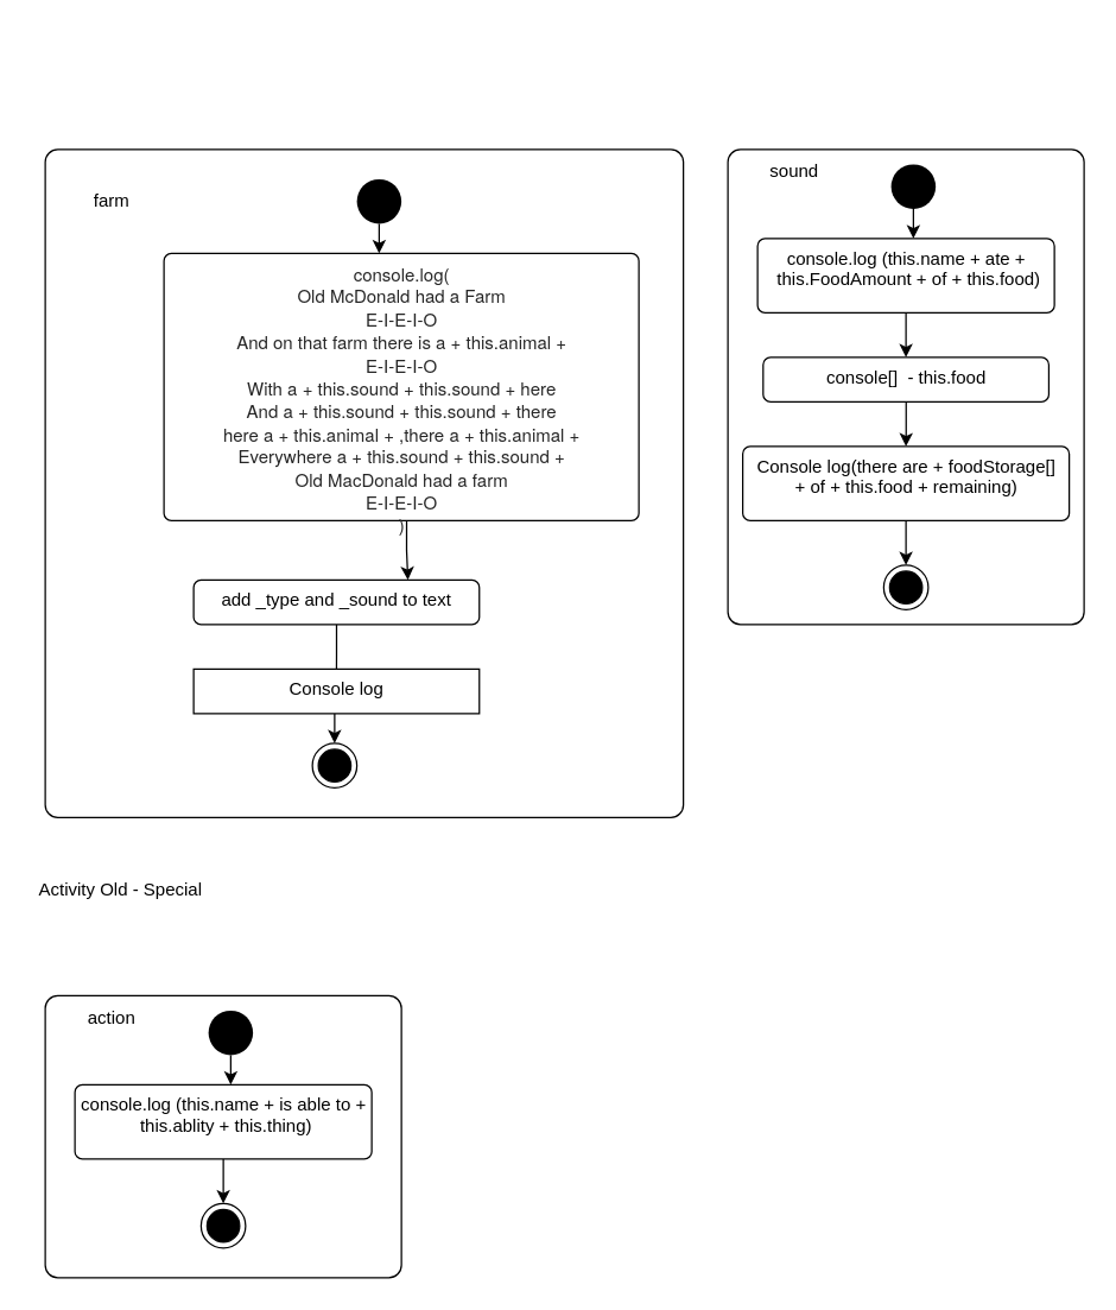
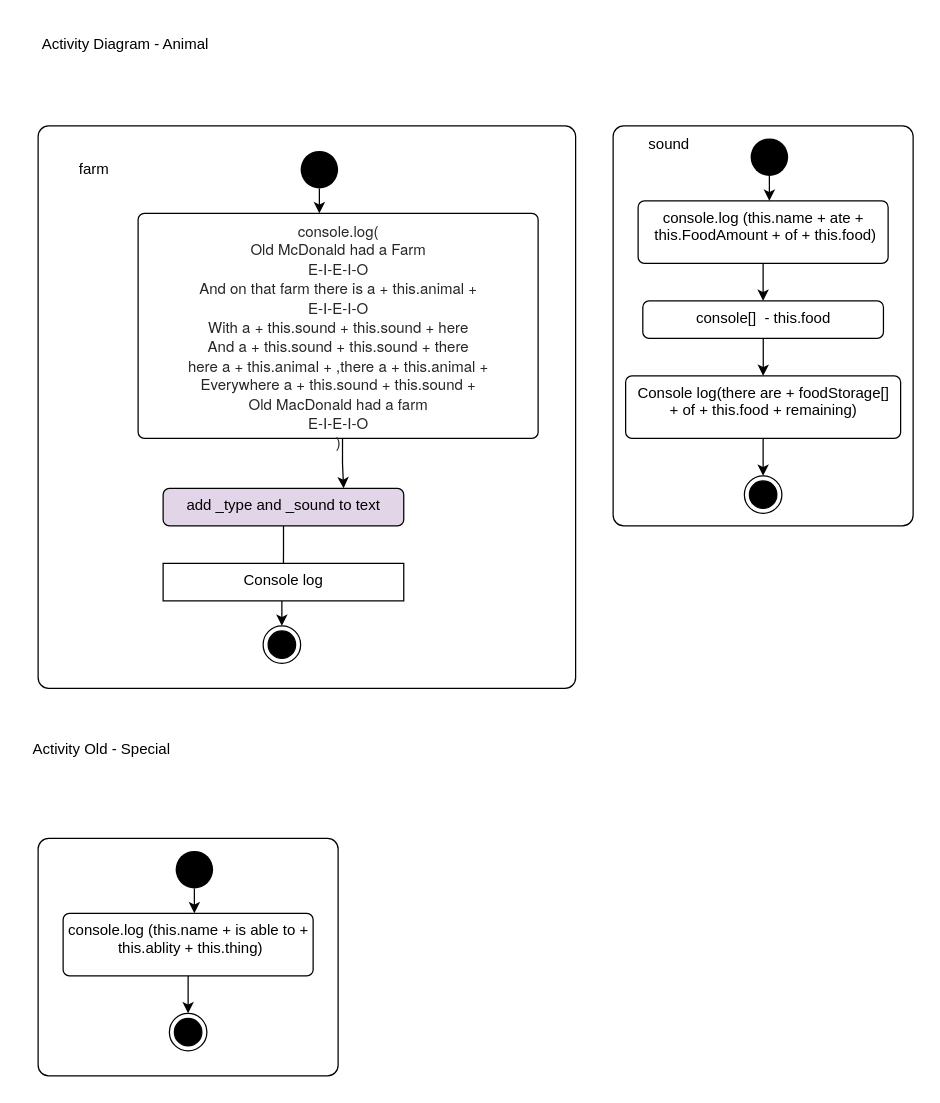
+ <mxCell id="14" value="Activity Diagram - Animal" style="text;html=1;strokeColor=none;fillColor=none;align=center;verticalAlign=middle;whiteSpace=wrap;rounded=0;" parent="1" vertex="1"><mxGeometry x="20" y="20" width="160" height="30" as="geometry" /></mxCell>
- <mxCell id="7" value="&lt;div&gt;add _type and _sound to text&lt;/div&gt;&lt;div&gt;&lt;br&gt;&lt;/div&gt;" style="html=1;align=center;verticalAlign=top;rounded=1;absoluteArcSize=1;arcSize=10;dashed=0;fontSize=12;" parent="1" vertex="1"><mxGeometry x="130" y="390" width="192.5" height="30" as="geometry" /></mxCell>
+ <mxCell id="7" value="&lt;div&gt;add _type and _sound to text&lt;/div&gt;&lt;div&gt;&lt;br&gt;&lt;/div&gt;" style="html=1;align=center;verticalAlign=top;rounded=1;absoluteArcSize=1;arcSize=10;dashed=0;fontSize=12;fillColor=#e1d5e7;" parent="1" vertex="1"><mxGeometry x="130" y="390" width="192.5" height="30" as="geometry" /></mxCell>
- <mxCell id="27" value="action" style="text;html=1;strokeColor=none;fillColor=none;align=center;verticalAlign=middle;whiteSpace=wrap;rounded=0;fontSize=12;" vertex="1" parent="1"><mxGeometry x="30" y="670" width="90" height="30" as="geometry" /></mxCell>
